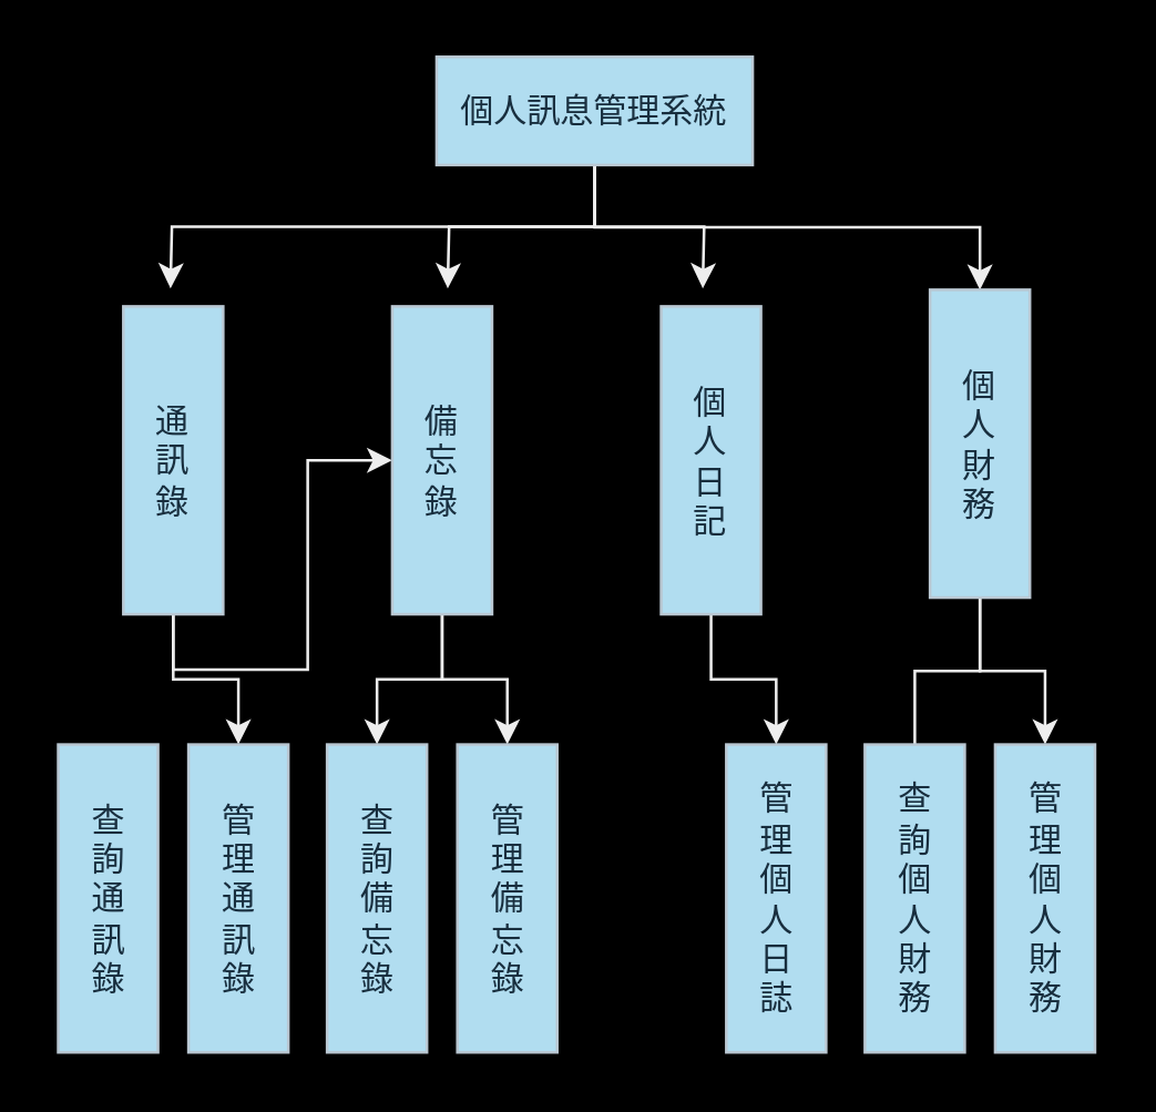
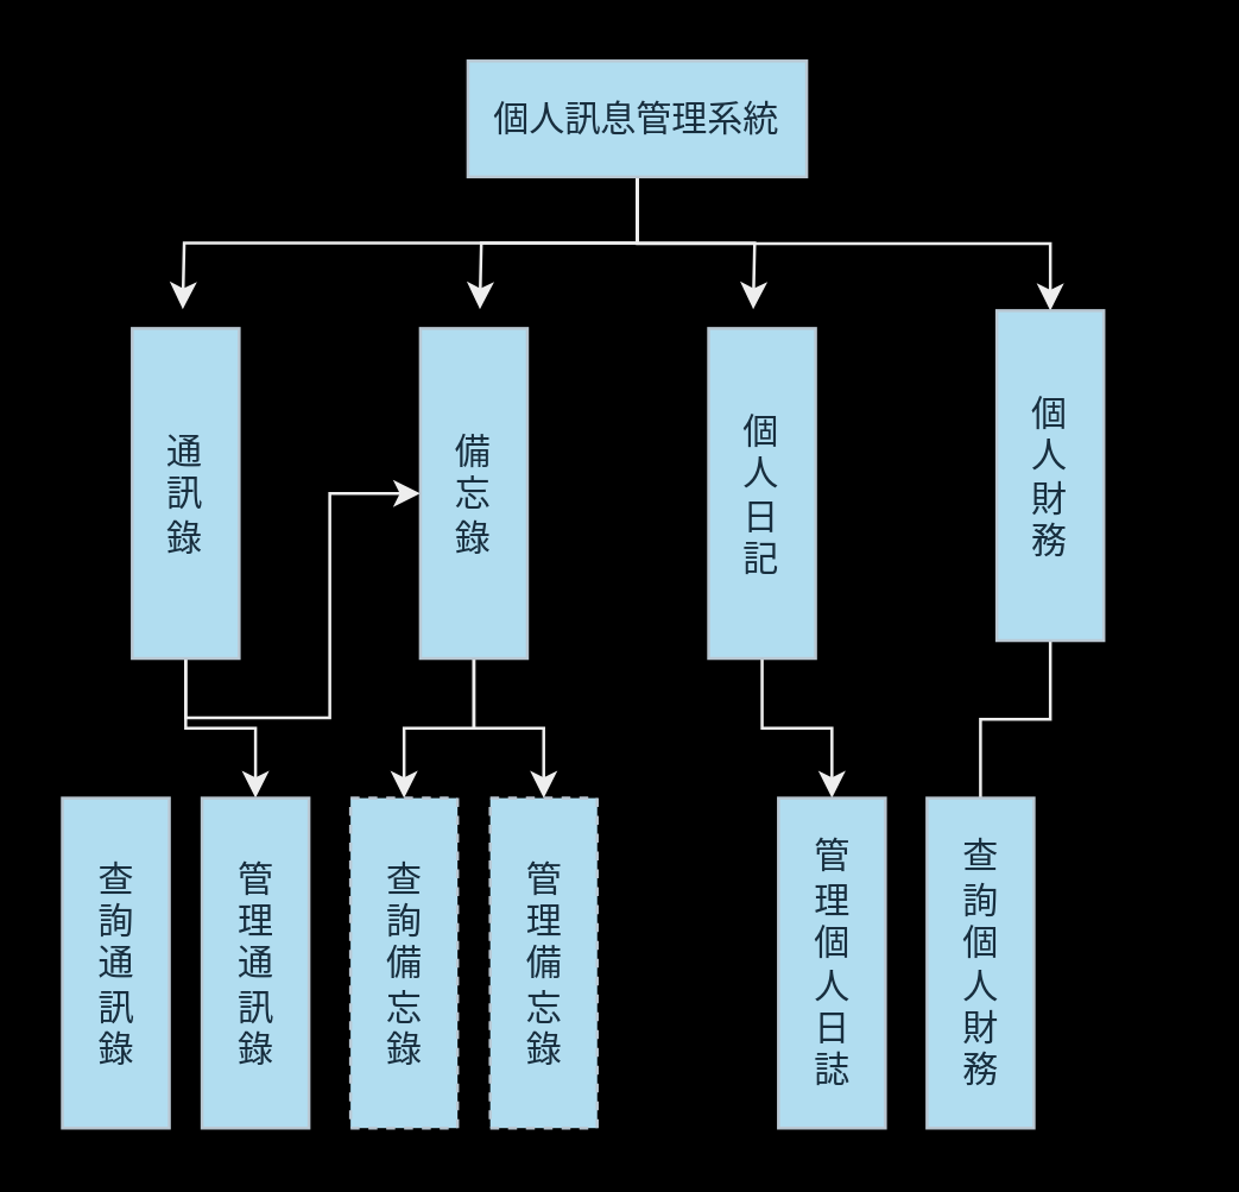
- <mxCell id="16" style="edgeStyle=orthogonalEdgeStyle;rounded=0;orthogonalLoop=1;jettySize=auto;html=1;exitX=0.5;exitY=1;exitDx=0;exitDy=0;entryX=0.5;entryY=0;entryDx=0;entryDy=0;strokeColor=#EEEEEE;fontColor=#FFFFFF;" edge="1" parent="1" source="17" target="24"><mxGeometry relative="1" as="geometry" /></mxCell>
- <mxCell id="20" value="查&lt;br&gt;詢&lt;br&gt;備&lt;br&gt;忘&lt;br&gt;錄" style="rounded=0;whiteSpace=wrap;html=1;strokeColor=#BAC8D3;fontColor=#182E3E;fillColor=#B1DDF0;" vertex="1" parent="1"><mxGeometry x="117.5" y="268" width="36" height="111" as="geometry" /></mxCell>
+ <mxCell id="20" value="查&lt;br&gt;詢&lt;br&gt;備&lt;br&gt;忘&lt;br&gt;錄" style="rounded=0;whiteSpace=wrap;html=1;strokeColor=#BAC8D3;fontColor=#182E3E;fillColor=#B1DDF0;dashed=1;" vertex="1" parent="1"><mxGeometry x="117.5" y="268" width="36" height="111" as="geometry" /></mxCell>
- <mxCell id="21" value="管&lt;br&gt;理&lt;br&gt;備&lt;br&gt;忘&lt;br&gt;錄" style="rounded=0;whiteSpace=wrap;html=1;strokeColor=#BAC8D3;fontColor=#182E3E;fillColor=#B1DDF0;" vertex="1" parent="1"><mxGeometry x="164.5" y="268" width="36" height="111" as="geometry" /></mxCell>
+ <mxCell id="21" value="管&lt;br&gt;理&lt;br&gt;備&lt;br&gt;忘&lt;br&gt;錄" style="rounded=0;whiteSpace=wrap;html=1;strokeColor=#BAC8D3;fontColor=#182E3E;fillColor=#B1DDF0;dashed=1;" vertex="1" parent="1"><mxGeometry x="164.5" y="268" width="36" height="111" as="geometry" /></mxCell>
- <mxCell id="24" value="管&lt;br&gt;理&lt;br&gt;個&lt;br&gt;人&lt;br&gt;財&lt;br&gt;務" style="rounded=0;whiteSpace=wrap;html=1;strokeColor=#BAC8D3;fontColor=#182E3E;fillColor=#B1DDF0;" vertex="1" parent="1"><mxGeometry x="358.5" y="268" width="36" height="111" as="geometry" /></mxCell>
